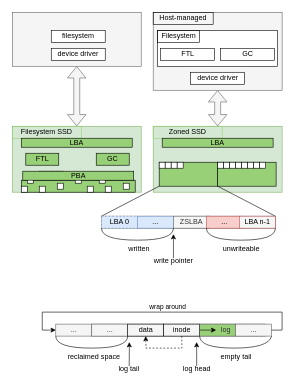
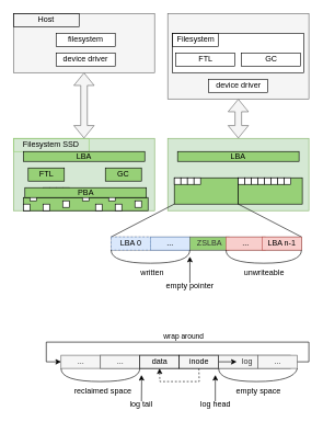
+ <mxCell id="5" value="Host" style="text;html=1;fillColor=none;align=center;verticalAlign=middle;whiteSpace=wrap;rounded=0;strokeColor=#000000;" parent="1" vertex="1"><mxGeometry x="20" y="20" width="100" height="20" as="geometry" /></mxCell>
- <mxCell id="10" value="Host-managed" style="text;html=1;fillColor=none;align=center;verticalAlign=middle;whiteSpace=wrap;rounded=0;strokeColor=#000000;" parent="1" vertex="1"><mxGeometry x="255" y="20" width="100" height="20" as="geometry" /></mxCell>
- <mxCell id="11" value="Zoned SSD" style="text;html=1;fillColor=none;align=center;verticalAlign=middle;whiteSpace=wrap;rounded=0;strokeColor=#97D077;" parent="1" vertex="1"><mxGeometry x="255" y="210" width="115" height="20" as="geometry" /></mxCell>
- <mxCell id="61" value="ZSLBA" style="rounded=0;whiteSpace=wrap;html=1;fillColor=#f5f5f5;strokeColor=#666666;fontColor=#333333;" vertex="1" parent="1"><mxGeometry x="288.75" y="360" width="60" height="20" as="geometry" /></mxCell>
+ <mxCell id="61" value="ZSLBA" style="rounded=0;whiteSpace=wrap;html=1;fillColor=#97d077;strokeColor=#666666;fontColor=#333333;" vertex="1" parent="1"><mxGeometry x="288.75" y="360" width="60" height="20" as="geometry" /></mxCell>
- <mxCell id="63" value="LBA n-1" style="rounded=0;whiteSpace=wrap;html=1;fillColor=#f5f5f5;strokeColor=#b85450;" vertex="1" parent="1"><mxGeometry x="398.75" y="360" width="60" height="20" as="geometry" /></mxCell>
+ <mxCell id="63" value="LBA n-1" style="rounded=0;whiteSpace=wrap;html=1;fillColor=#f8cecc;strokeColor=#b85450;" vertex="1" parent="1"><mxGeometry x="398.75" y="360" width="60" height="20" as="geometry" /></mxCell>
- <mxCell id="69" value="write pointer" style="text;html=1;strokeColor=none;fillColor=none;align=center;verticalAlign=middle;whiteSpace=wrap;rounded=0;" vertex="1" parent="1"><mxGeometry x="248.75" y="430" width="80" height="10" as="geometry" /></mxCell>
+ <mxCell id="69" value="empty pointer" style="text;html=1;strokeColor=none;fillColor=none;align=center;verticalAlign=middle;whiteSpace=wrap;rounded=0;" vertex="1" parent="1"><mxGeometry x="248.75" y="430" width="80" height="10" as="geometry" /></mxCell>
- <mxCell id="73" value="&amp;nbsp;&amp;nbsp;&amp;nbsp;&amp;nbsp;&amp;nbsp;&amp;nbsp;&amp;nbsp; log" style="rounded=0;whiteSpace=wrap;html=1;fillColor=#97d077;fontColor=#333333;strokeColor=#666666;" vertex="1" parent="1"><mxGeometry x="332.5" y="540" width="60" height="20" as="geometry" /></mxCell>
+ <mxCell id="73" value="&amp;nbsp;&amp;nbsp;&amp;nbsp;&amp;nbsp;&amp;nbsp;&amp;nbsp;&amp;nbsp; log" style="rounded=0;whiteSpace=wrap;html=1;fillColor=#f5f5f5;fontColor=#333333;strokeColor=#666666;" vertex="1" parent="1"><mxGeometry x="332.5" y="540" width="60" height="20" as="geometry" /></mxCell>
- <mxCell id="76" value="empty tail" style="text;html=1;strokeColor=none;fillColor=none;align=center;verticalAlign=middle;whiteSpace=wrap;rounded=0;" vertex="1" parent="1"><mxGeometry x="337.5" y="590" width="111.25" height="10" as="geometry" /></mxCell>
+ <mxCell id="76" value="empty space" style="text;html=1;strokeColor=none;fillColor=none;align=center;verticalAlign=middle;whiteSpace=wrap;rounded=0;" vertex="1" parent="1"><mxGeometry x="337.5" y="590" width="111.25" height="10" as="geometry" /></mxCell>
